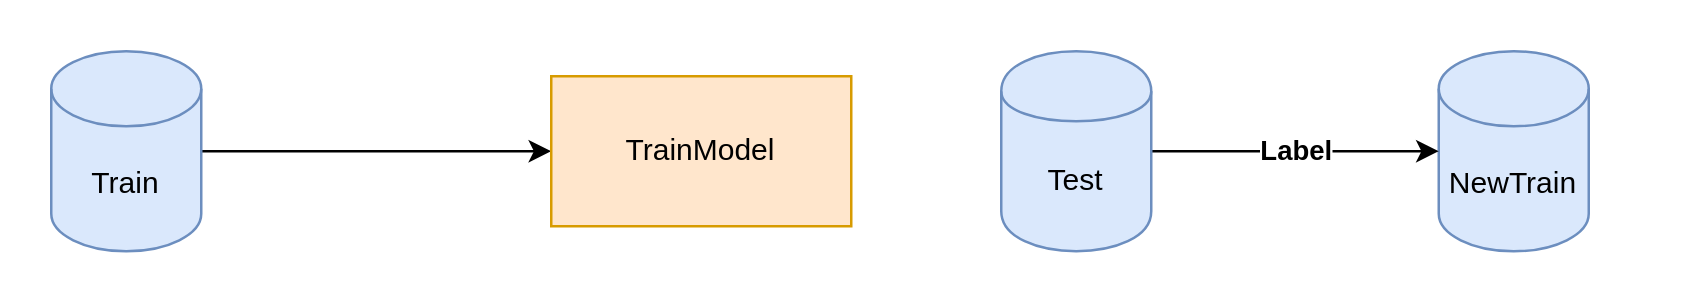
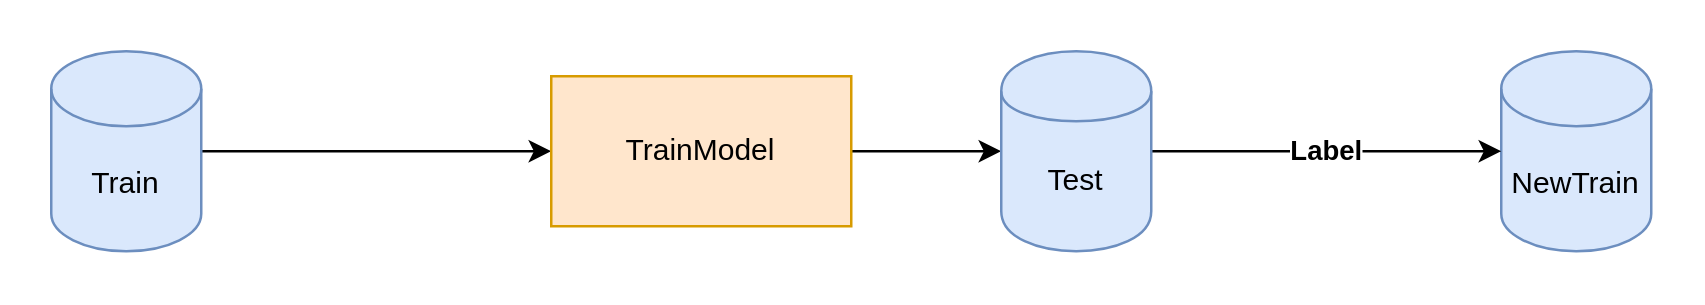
+ <mxCell id="5" value="" style="edgeStyle=orthogonalEdgeStyle;rounded=0;orthogonalLoop=1;jettySize=auto;html=1;" edge="1" parent="1" source="6" target="8"><mxGeometry relative="1" as="geometry" /></mxCell>
- <mxCell id="4" value="NewTrain" style="shape=cylinder3;whiteSpace=wrap;html=1;boundedLbl=1;backgroundOutline=1;size=15;fillColor=#dae8fc;strokeColor=#6c8ebf;" vertex="1" parent="1"><mxGeometry x="575" y="20" width="60" height="80" as="geometry" /></mxCell>
+ <mxCell id="4" value="NewTrain" style="shape=cylinder3;whiteSpace=wrap;html=1;boundedLbl=1;backgroundOutline=1;size=15;fillColor=#dae8fc;strokeColor=#6c8ebf;" vertex="1" parent="1"><mxGeometry x="600" y="20" width="60" height="80" as="geometry" /></mxCell>
